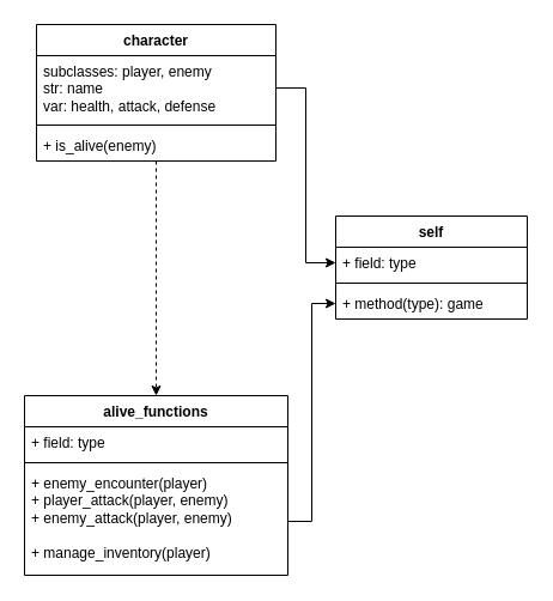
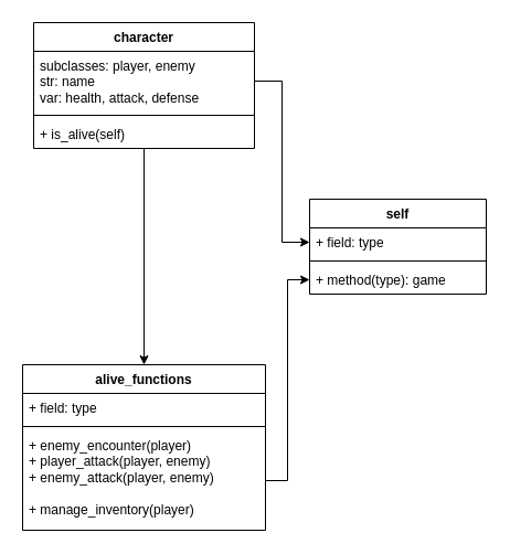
- <mxCell id="10" value="+ is_alive(enemy)" style="text;strokeColor=none;fillColor=none;align=left;verticalAlign=top;spacingLeft=4;spacingRight=4;overflow=hidden;rotatable=0;points=[[0,0.5],[1,0.5]];portConstraint=eastwest;whiteSpace=wrap;html=1;" vertex="1" parent="7"><mxGeometry y="88" width="200" height="26" as="geometry" /></mxCell>
+ <mxCell id="10" value="+ is_alive(self)" style="text;strokeColor=none;fillColor=none;align=left;verticalAlign=top;spacingLeft=4;spacingRight=4;overflow=hidden;rotatable=0;points=[[0,0.5],[1,0.5]];portConstraint=eastwest;whiteSpace=wrap;html=1;" vertex="1" parent="7"><mxGeometry y="88" width="200" height="26" as="geometry" /></mxCell>
- <mxCell id="6" style="edgeStyle=orthogonalEdgeStyle;rounded=0;orthogonalLoop=1;jettySize=auto;html=1;entryX=0.5;entryY=0;entryDx=0;entryDy=0;dashed=1;" edge="1" parent="1" source="7" target="11"><mxGeometry relative="1" as="geometry" /></mxCell>
+ <mxCell id="6" style="edgeStyle=orthogonalEdgeStyle;rounded=0;orthogonalLoop=1;jettySize=auto;html=1;entryX=0.5;entryY=0;entryDx=0;entryDy=0;" edge="1" parent="1" source="7" target="11"><mxGeometry relative="1" as="geometry" /></mxCell>
